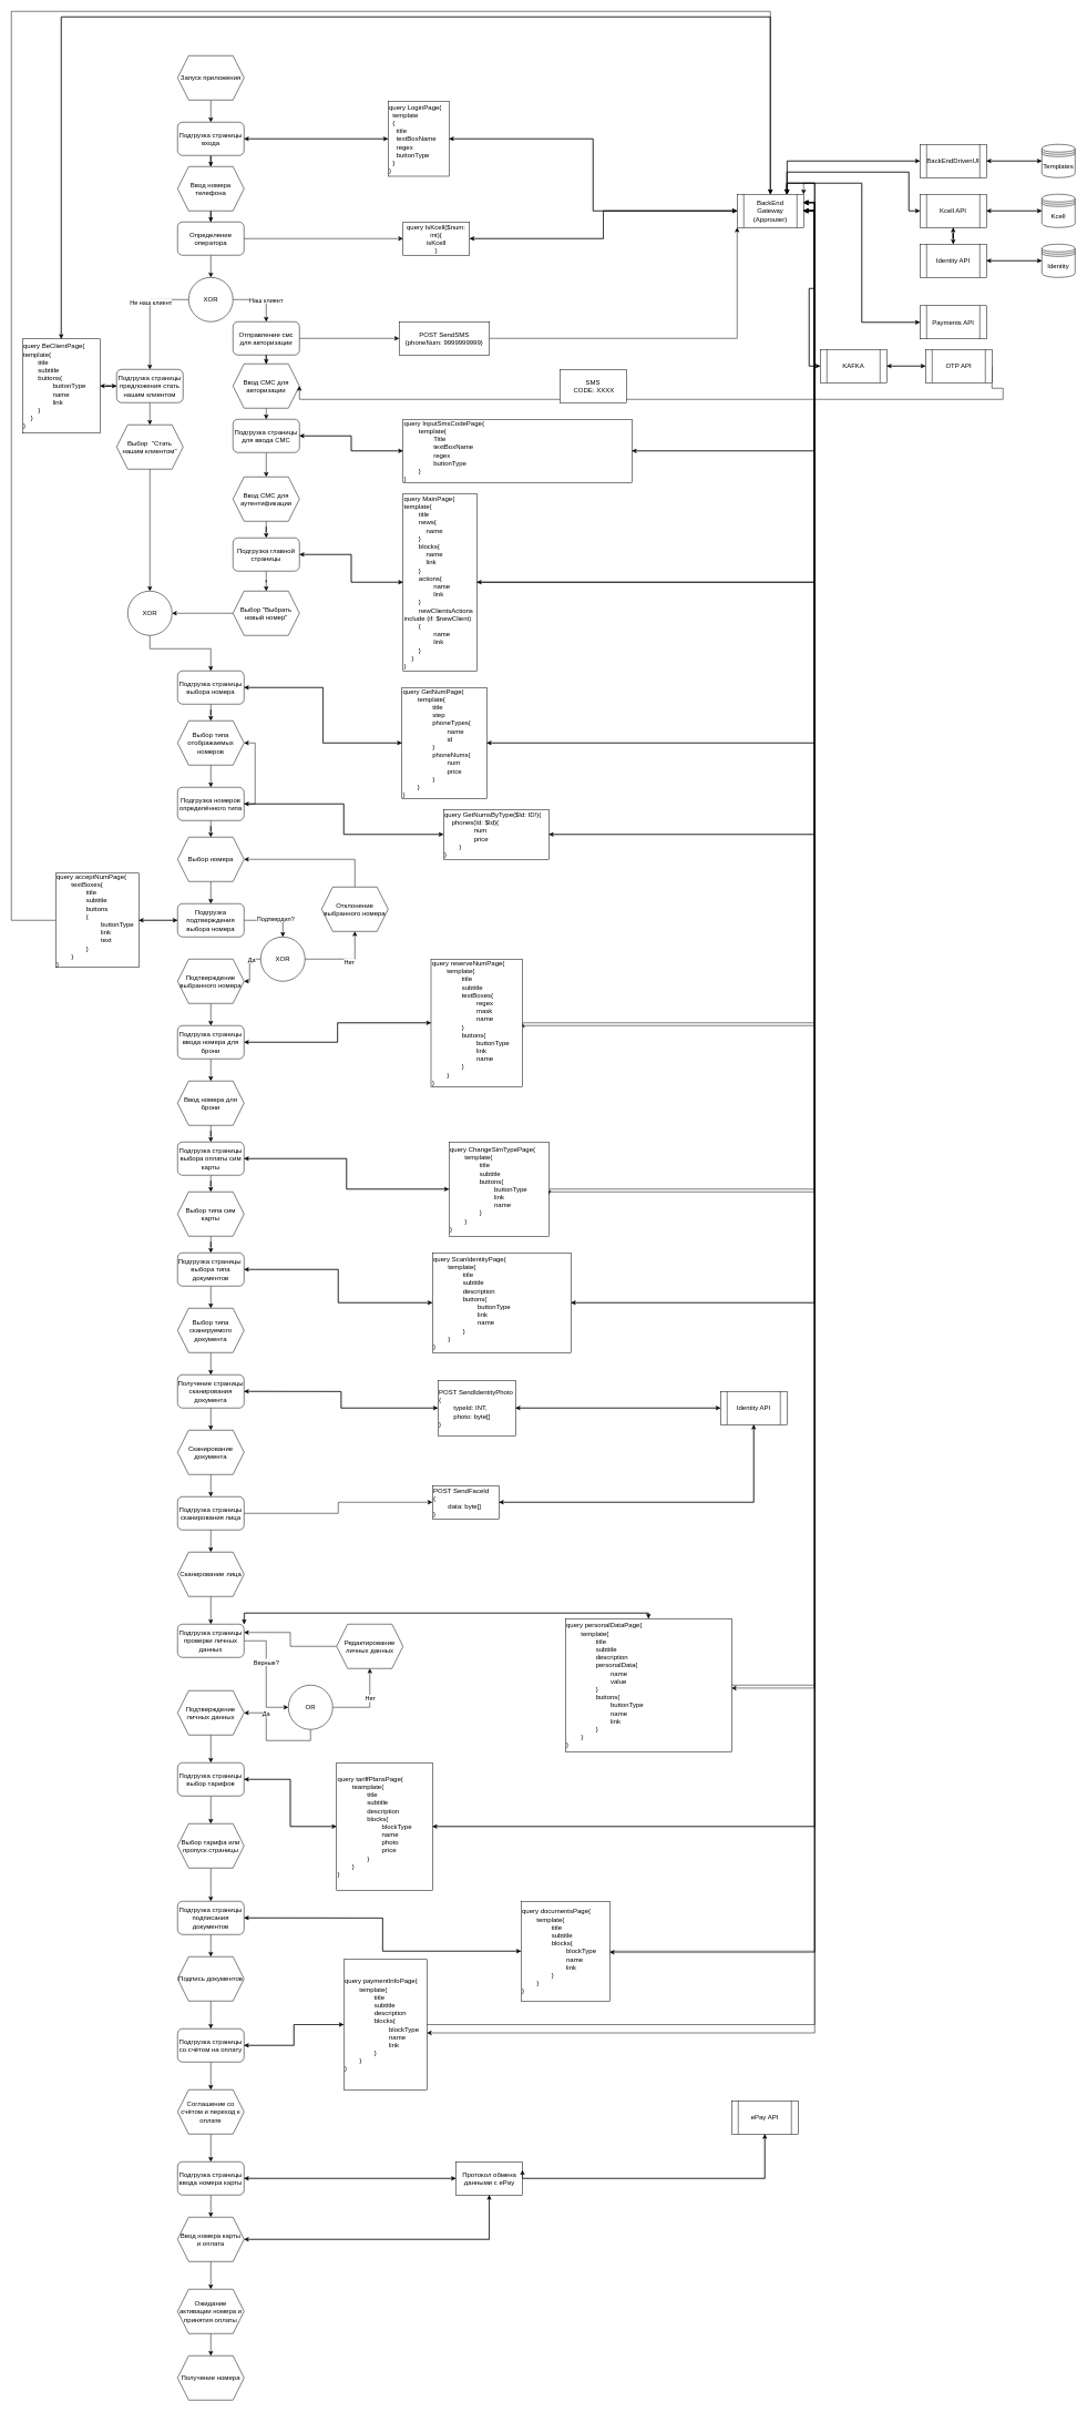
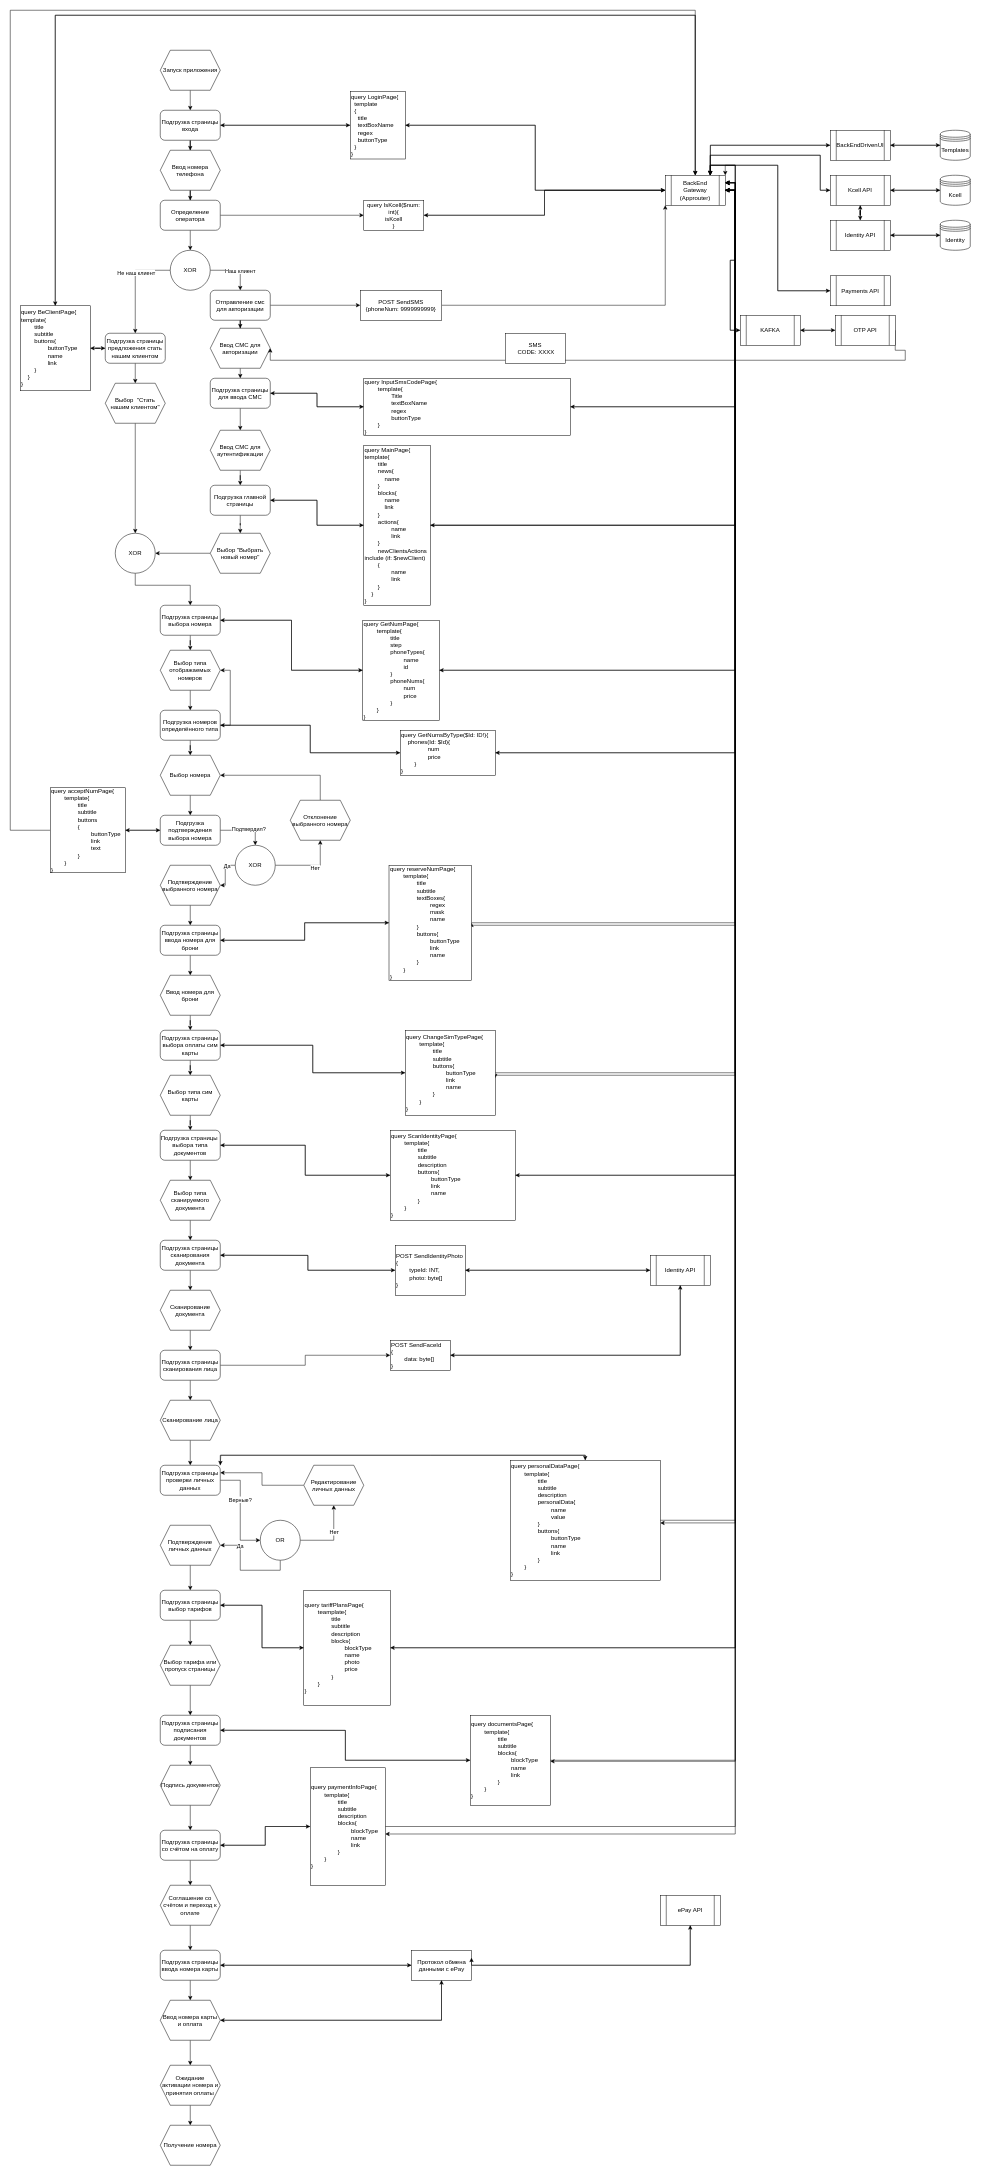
- <mxCell id="166" value="query acceptNumPage{&lt;br&gt;&lt;span style=&quot;white-space: pre;&quot;&gt;&#09;&lt;/span&gt;textBoxes{&lt;br&gt;&lt;span style=&quot;white-space: pre;&quot;&gt;&#09;&lt;span style=&quot;white-space: pre;&quot;&gt;&#09;&lt;/span&gt;t&lt;/span&gt;itle&lt;br&gt;&lt;span style=&quot;white-space: pre;&quot;&gt;&#09;&lt;/span&gt;&lt;span style=&quot;white-space: pre;&quot;&gt;&#09;&lt;/span&gt;subtitle&lt;br&gt;&lt;span style=&quot;white-space: pre;&quot;&gt;&#09;&lt;/span&gt;&lt;span style=&quot;white-space: pre;&quot;&gt;&#09;&lt;/span&gt;buttons&lt;br&gt;&lt;span style=&quot;white-space: pre;&quot;&gt;&#09;&lt;/span&gt;&lt;span style=&quot;white-space: pre;&quot;&gt;&#09;&lt;/span&gt;{&lt;br&gt;&lt;span style=&quot;white-space: pre;&quot;&gt;&#09;&lt;/span&gt;&lt;span style=&quot;white-space: pre;&quot;&gt;&#09;&lt;span style=&quot;white-space: pre;&quot;&gt;&#09;&lt;/span&gt;b&lt;/span&gt;uttonType&lt;br&gt;&lt;span style=&quot;white-space: pre;&quot;&gt;&#09;&lt;/span&gt;&lt;span style=&quot;white-space: pre;&quot;&gt;&#09;&lt;/span&gt;&lt;span style=&quot;white-space: pre;&quot;&gt;&#09;&lt;/span&gt;link&lt;br&gt;&lt;span style=&quot;white-space: pre;&quot;&gt;&#09;&lt;/span&gt;&lt;span style=&quot;white-space: pre;&quot;&gt;&#09;&lt;/span&gt;&lt;span style=&quot;white-space: pre;&quot;&gt;&#09;&lt;/span&gt;text&lt;br&gt;&lt;span style=&quot;white-space: pre;&quot;&gt;&#09;&lt;/span&gt;&lt;span style=&quot;white-space: pre;&quot;&gt;&#09;&lt;/span&gt;}&lt;br&gt;&lt;span style=&quot;white-space: pre;&quot;&gt;&#09;&lt;/span&gt;}&lt;br&gt;}" style="rounded=0;whiteSpace=wrap;html=1;align=left;" parent="1" vertex="1"><mxGeometry x="100" y="1575" width="150" height="170" as="geometry" /></mxCell>
+ <mxCell id="166" value="query acceptNumPage{&lt;br&gt;&lt;span style=&quot;white-space: pre;&quot;&gt;&#09;&lt;/span&gt;template{&lt;br&gt;&lt;span style=&quot;white-space: pre;&quot;&gt;&#09;&lt;span style=&quot;white-space: pre;&quot;&gt;&#09;&lt;/span&gt;t&lt;/span&gt;itle&lt;br&gt;&lt;span style=&quot;white-space: pre;&quot;&gt;&#09;&lt;/span&gt;&lt;span style=&quot;white-space: pre;&quot;&gt;&#09;&lt;/span&gt;subtitle&lt;br&gt;&lt;span style=&quot;white-space: pre;&quot;&gt;&#09;&lt;/span&gt;&lt;span style=&quot;white-space: pre;&quot;&gt;&#09;&lt;/span&gt;buttons&lt;br&gt;&lt;span style=&quot;white-space: pre;&quot;&gt;&#09;&lt;/span&gt;&lt;span style=&quot;white-space: pre;&quot;&gt;&#09;&lt;/span&gt;{&lt;br&gt;&lt;span style=&quot;white-space: pre;&quot;&gt;&#09;&lt;/span&gt;&lt;span style=&quot;white-space: pre;&quot;&gt;&#09;&lt;span style=&quot;white-space: pre;&quot;&gt;&#09;&lt;/span&gt;b&lt;/span&gt;uttonType&lt;br&gt;&lt;span style=&quot;white-space: pre;&quot;&gt;&#09;&lt;/span&gt;&lt;span style=&quot;white-space: pre;&quot;&gt;&#09;&lt;/span&gt;&lt;span style=&quot;white-space: pre;&quot;&gt;&#09;&lt;/span&gt;link&lt;br&gt;&lt;span style=&quot;white-space: pre;&quot;&gt;&#09;&lt;/span&gt;&lt;span style=&quot;white-space: pre;&quot;&gt;&#09;&lt;/span&gt;&lt;span style=&quot;white-space: pre;&quot;&gt;&#09;&lt;/span&gt;text&lt;br&gt;&lt;span style=&quot;white-space: pre;&quot;&gt;&#09;&lt;/span&gt;&lt;span style=&quot;white-space: pre;&quot;&gt;&#09;&lt;/span&gt;}&lt;br&gt;&lt;span style=&quot;white-space: pre;&quot;&gt;&#09;&lt;/span&gt;}&lt;br&gt;}" style="rounded=0;whiteSpace=wrap;html=1;align=left;" parent="1" vertex="1"><mxGeometry x="100" y="1575" width="150" height="170" as="geometry" /></mxCell>
- <mxCell id="80" value="Получение страницы сканирования документа" style="rounded=1;whiteSpace=wrap;html=1;" parent="1" vertex="1"><mxGeometry x="320" y="2480" width="120" height="60" as="geometry" /></mxCell>
+ <mxCell id="80" value="Подгрузка страницы сканирования документа" style="rounded=1;whiteSpace=wrap;html=1;" parent="1" vertex="1"><mxGeometry x="320" y="2480" width="120" height="60" as="geometry" /></mxCell>
